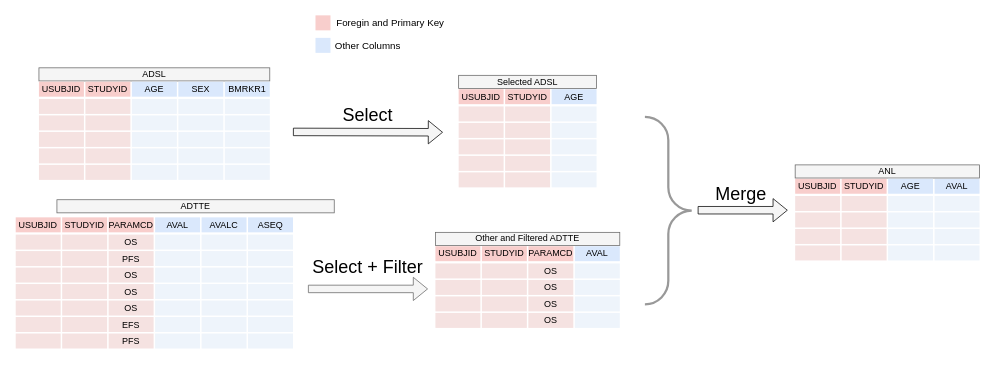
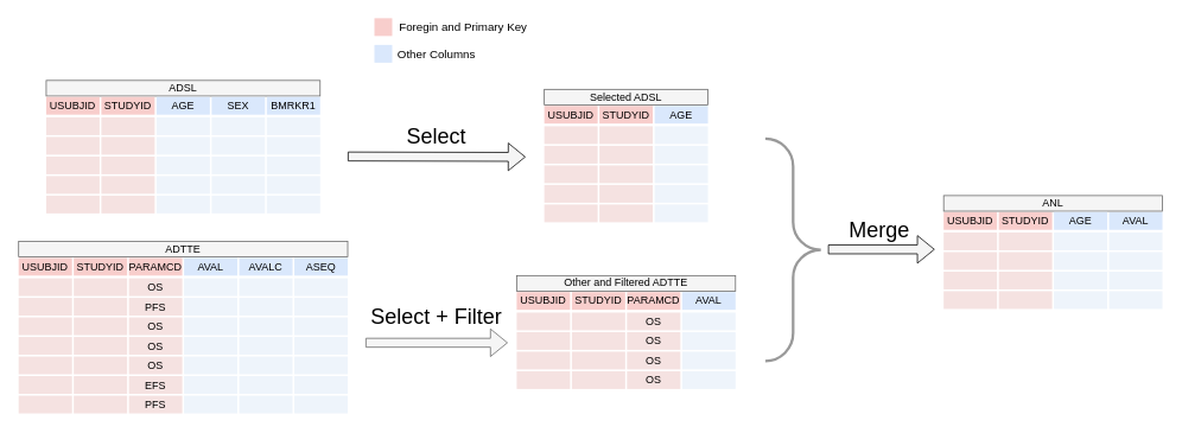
- <mxCell id="85" value="ADTTE" style="rounded=0;whiteSpace=wrap;html=1;fillColor=#f5f5f5;strokeColor=#666666;fontColor=#000000;" vertex="1" parent="1"><mxGeometry x="75" y="266" width="370" height="17.5" as="geometry" /></mxCell>
+ <mxCell id="85" value="ADTTE" style="rounded=0;whiteSpace=wrap;html=1;fillColor=#f5f5f5;strokeColor=#666666;fontColor=#000000;" vertex="1" parent="1"><mxGeometry x="20" y="271" width="370" height="17.5" as="geometry" /></mxCell>
